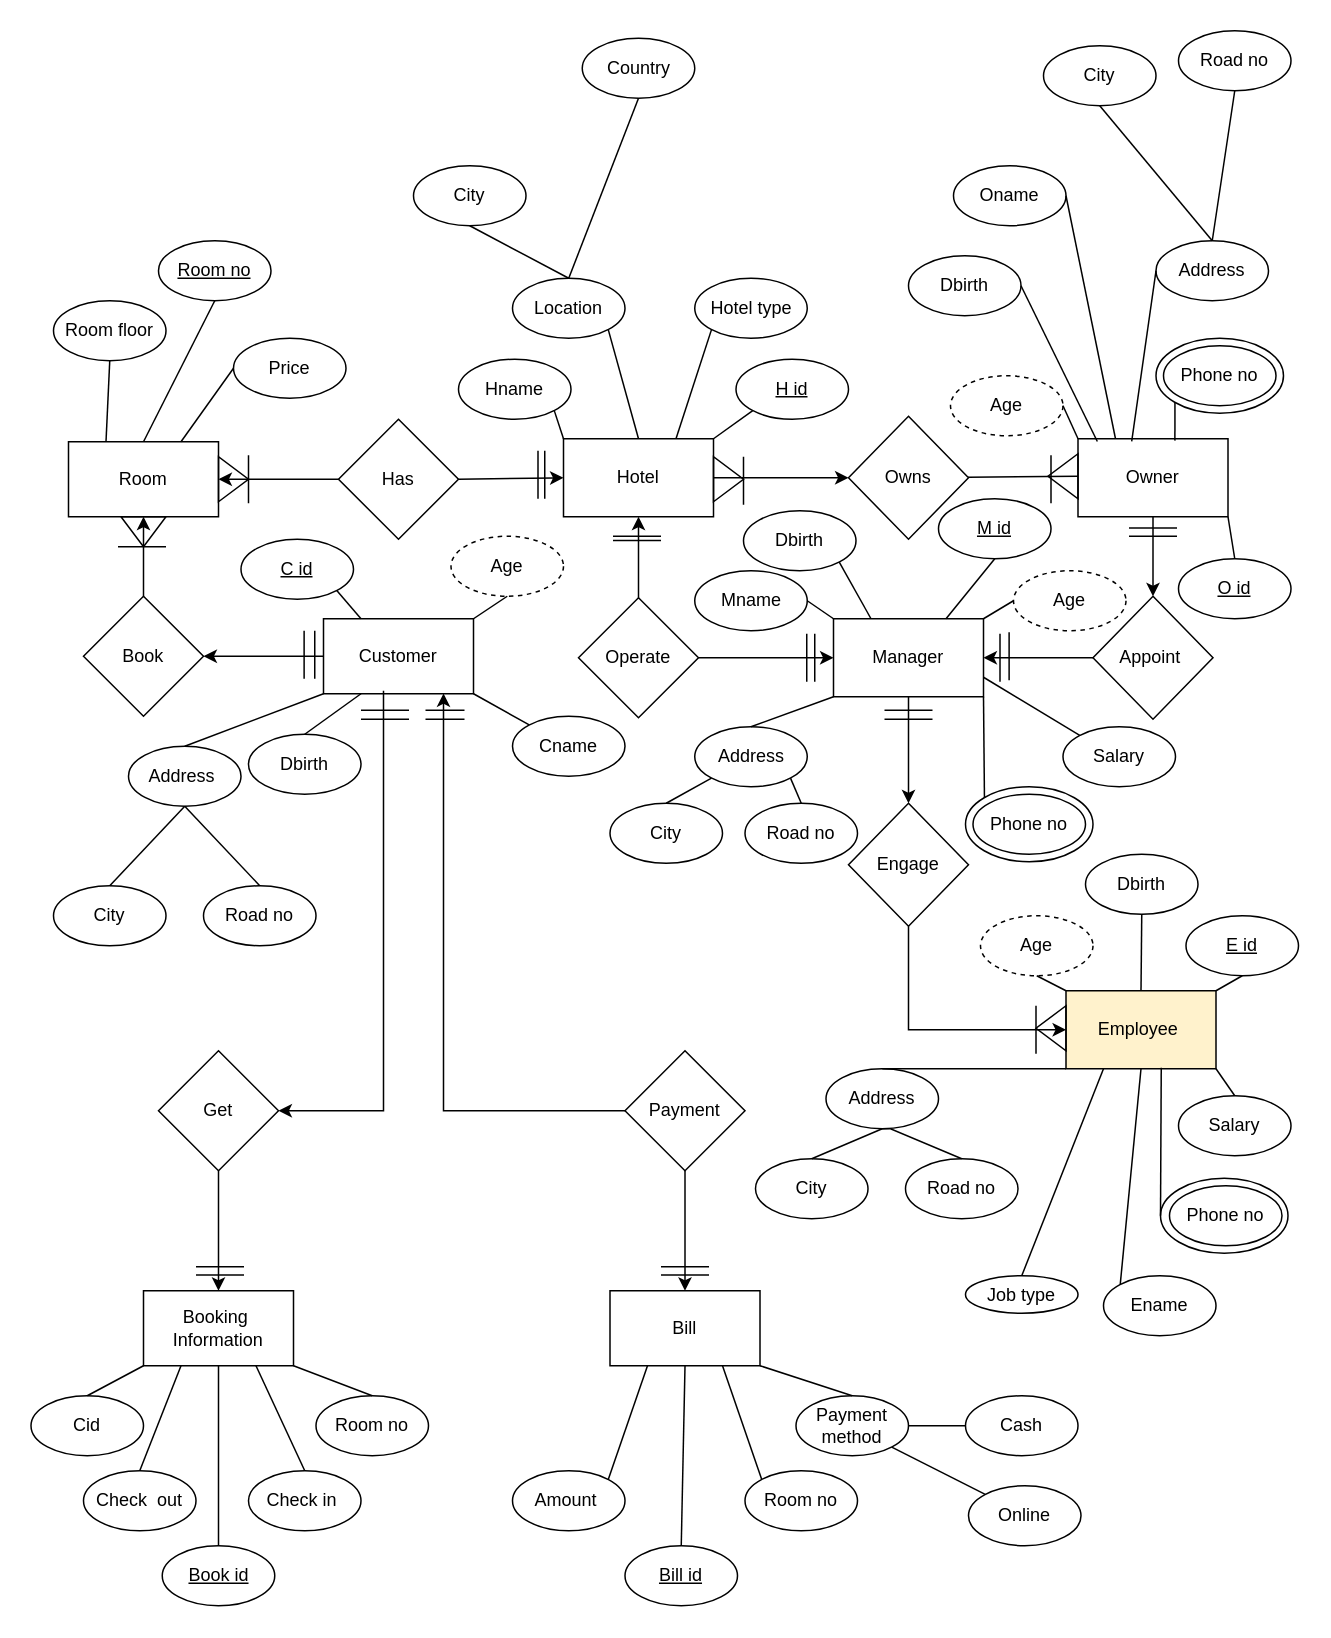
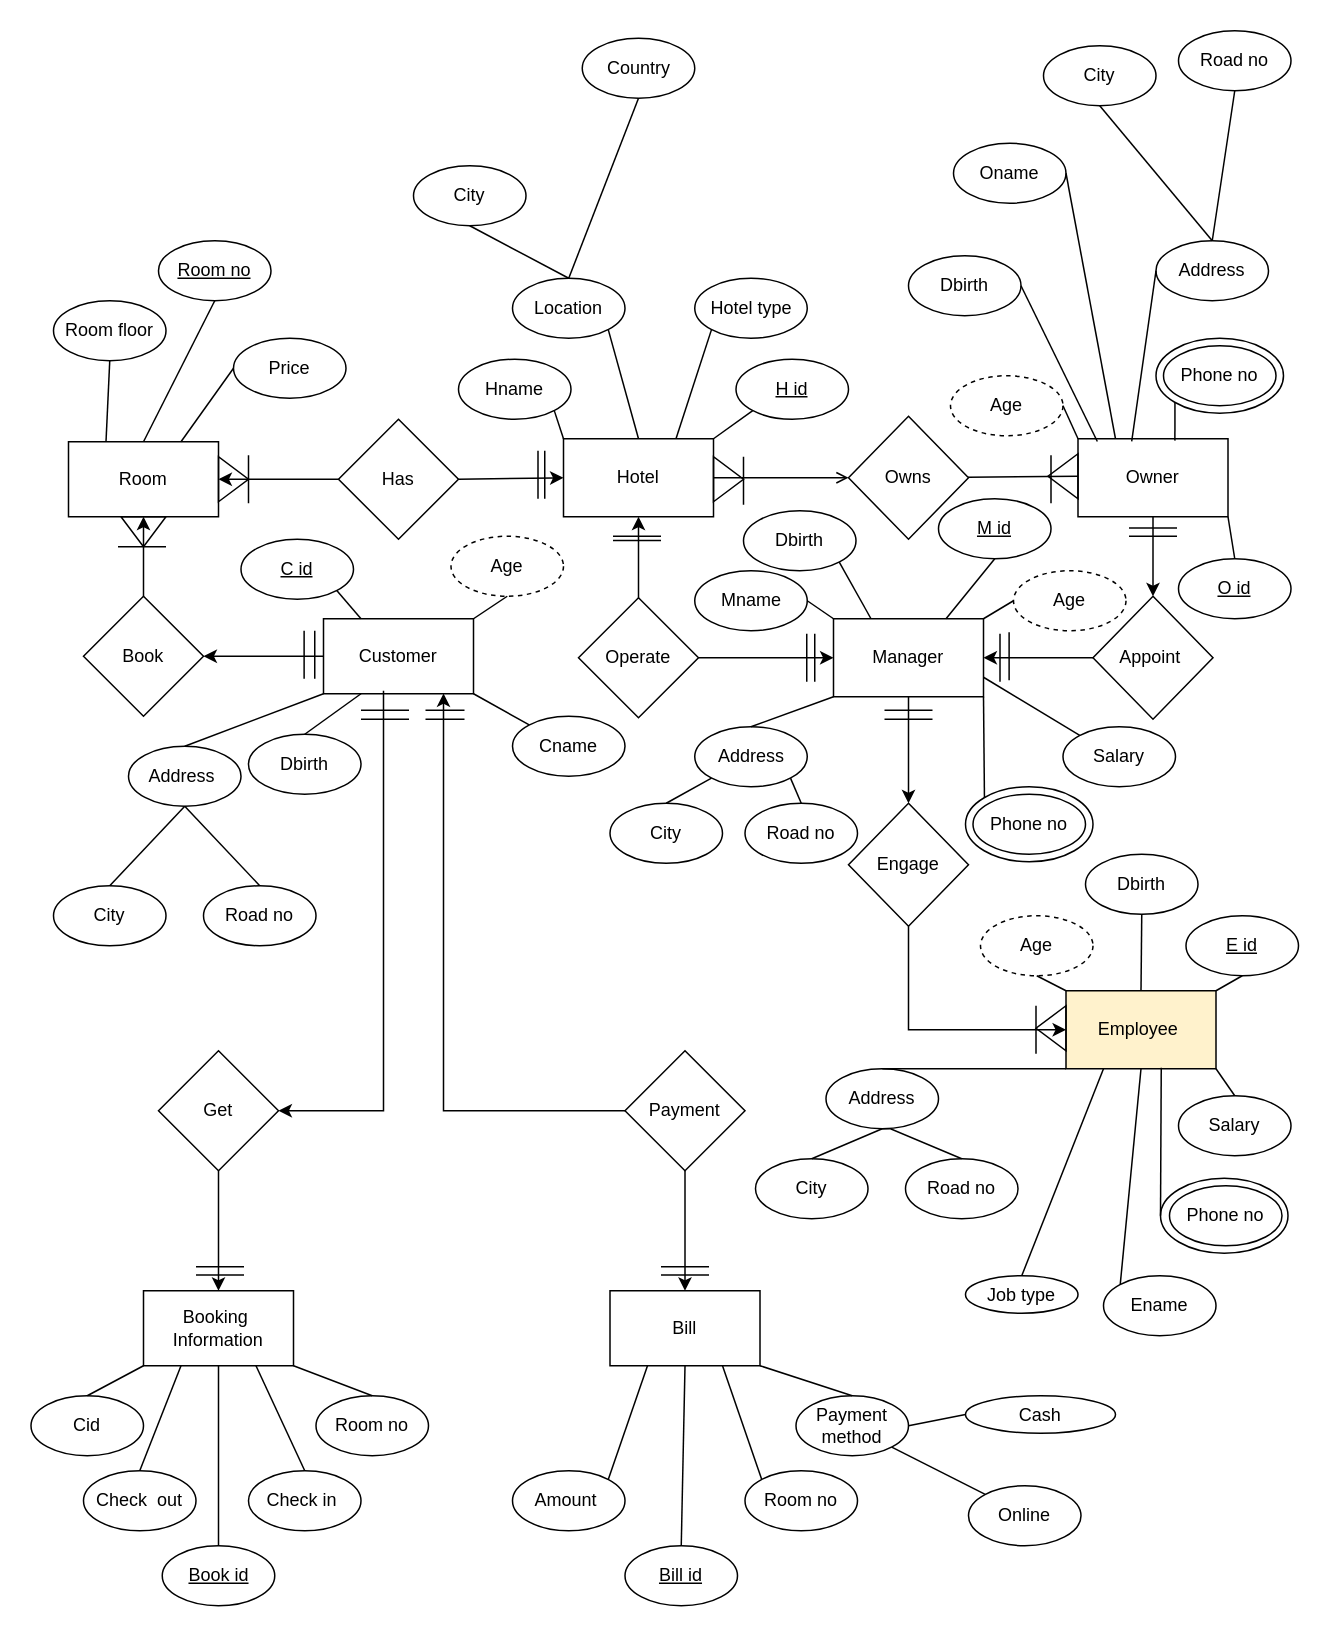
- <mxCell id="20" value="Oname" style="ellipse;whiteSpace=wrap;html=1;rounded=0;strokeColor=default;fontFamily=Helvetica;fontSize=12;fontColor=default;fillColor=default;gradientColor=none;fillStyle=auto;" vertex="1" parent="1"><mxGeometry x="635" y="110" width="75" height="40" as="geometry" /></mxCell>
+ <mxCell id="20" value="Oname" style="ellipse;whiteSpace=wrap;html=1;rounded=0;strokeColor=default;fontFamily=Helvetica;fontSize=12;fontColor=default;fillColor=default;gradientColor=none;fillStyle=auto;" vertex="1" parent="1"><mxGeometry x="635" y="95" width="75" height="40" as="geometry" /></mxCell>
- <mxCell id="131" value="" style="endArrow=classic;html=1;rounded=0;fontFamily=Helvetica;fontSize=12;fontColor=default;entryX=0;entryY=0.5;entryDx=0;entryDy=0;exitX=1;exitY=0.5;exitDx=0;exitDy=0;" edge="1" parent="1" source="2" target="3"><mxGeometry width="50" height="50" relative="1" as="geometry"><mxPoint x="500" y="150" as="sourcePoint" /><mxPoint x="550" y="100" as="targetPoint" /></mxGeometry></mxCell>
+ <mxCell id="131" value="" style="endArrow=open;html=1;rounded=0;fontFamily=Helvetica;fontSize=12;fontColor=default;entryX=0;entryY=0.5;entryDx=0;entryDy=0;exitX=1;exitY=0.5;exitDx=0;exitDy=0;" edge="1" parent="1" source="2" target="3"><mxGeometry width="50" height="50" relative="1" as="geometry"><mxPoint x="500" y="150" as="sourcePoint" /><mxPoint x="550" y="100" as="targetPoint" /></mxGeometry></mxCell>
- <mxCell id="122" value="Cash" style="ellipse;whiteSpace=wrap;html=1;rounded=0;strokeColor=default;fontFamily=Helvetica;fontSize=12;fontColor=default;fillColor=default;gradientColor=none;fillStyle=auto;" vertex="1" parent="1"><mxGeometry x="643" y="930" width="75" height="40" as="geometry" /></mxCell>
+ <mxCell id="122" value="Cash" style="ellipse;whiteSpace=wrap;html=1;rounded=0;strokeColor=default;fontFamily=Helvetica;fontSize=12;fontColor=default;fillColor=default;gradientColor=none;fillStyle=auto;" vertex="1" parent="1"><mxGeometry x="643" y="930" width="100" height="25" as="geometry" /></mxCell>
